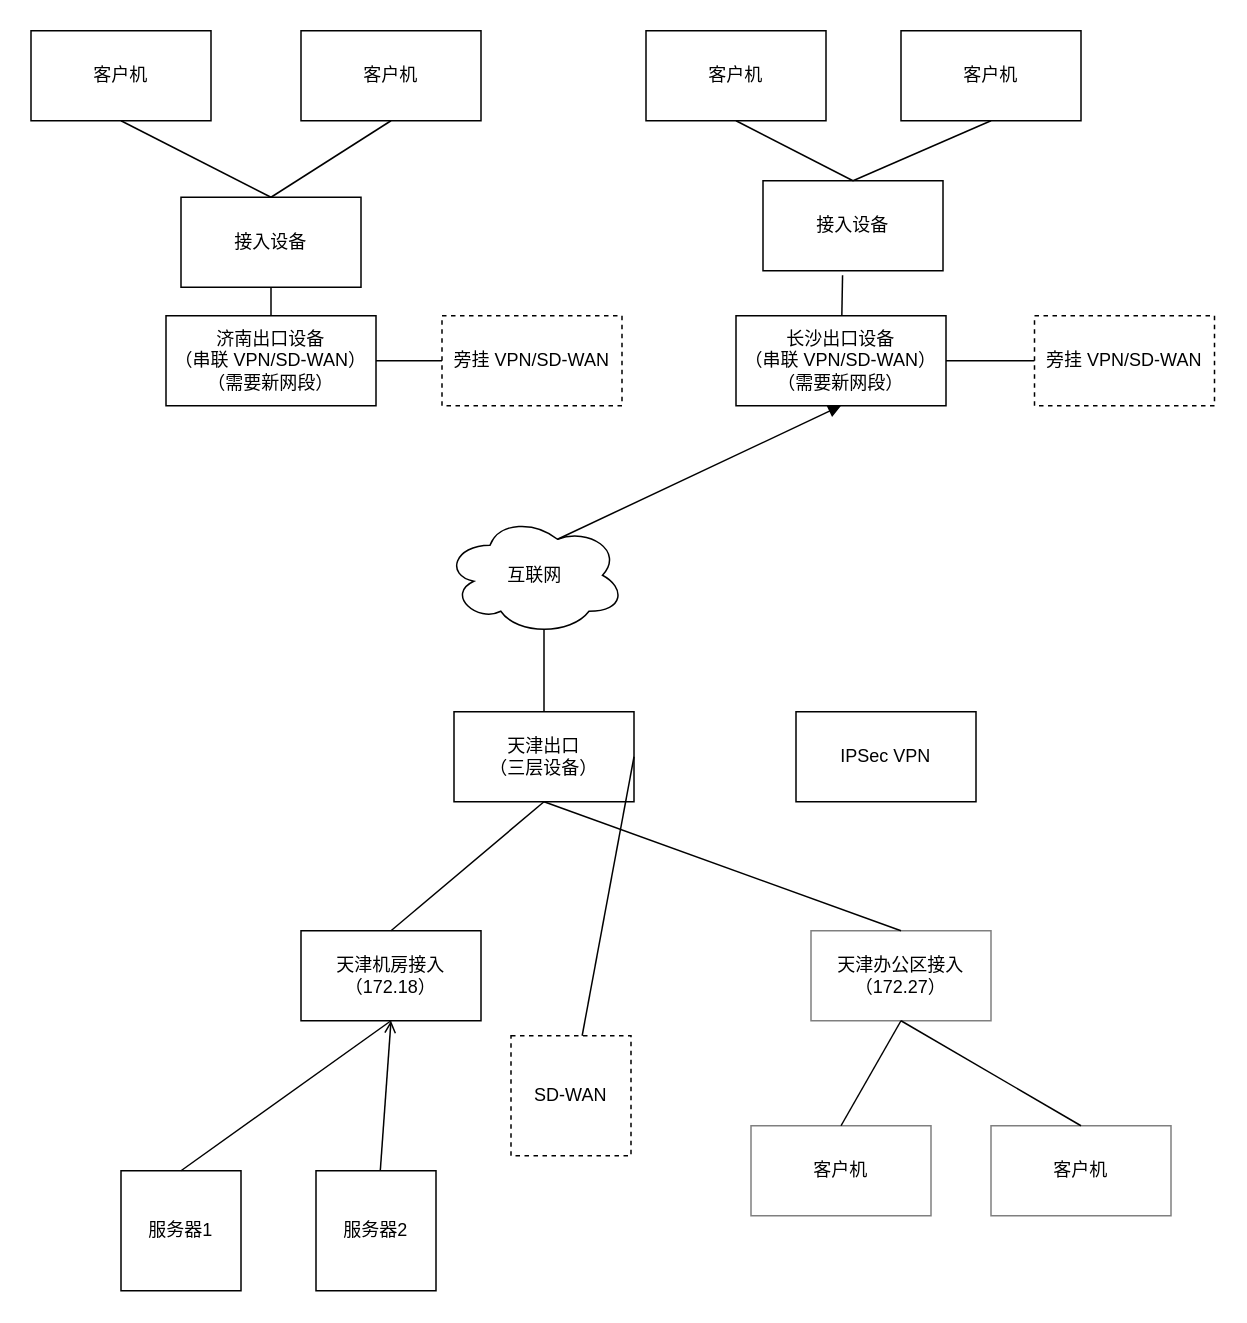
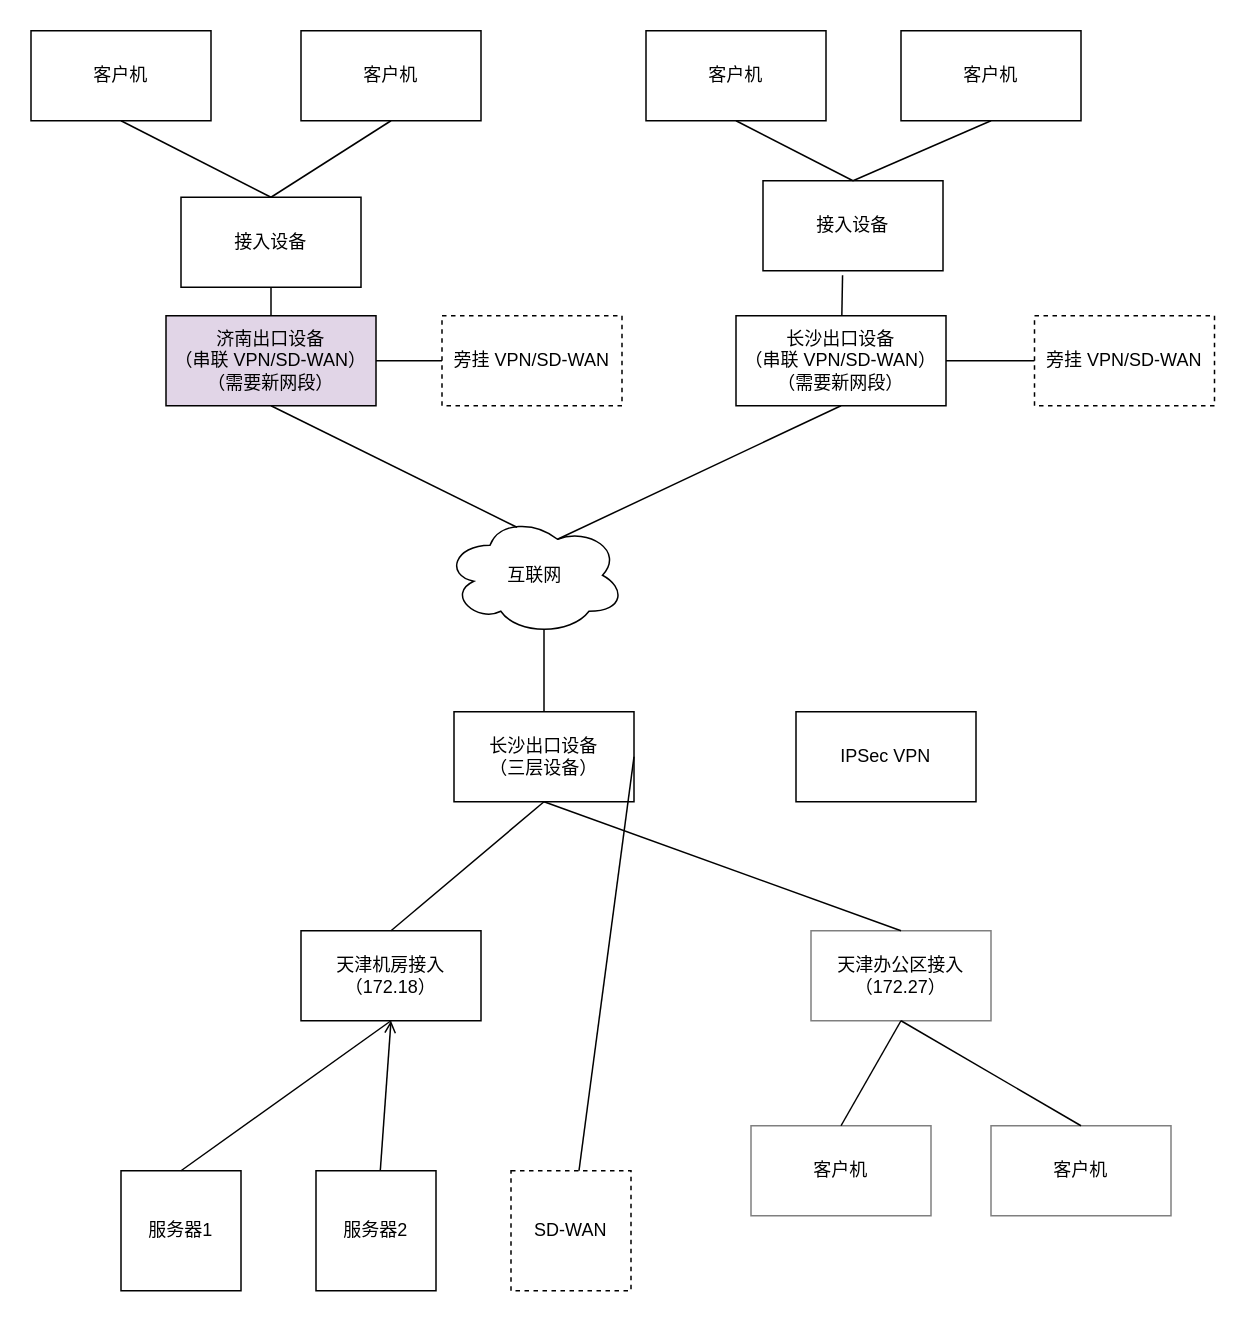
- <mxCell id="12" value="济南出口设备&lt;br&gt;（串联 VPN/SD-WAN）&lt;br&gt;（需要新网段）" style="rounded=0;whiteSpace=wrap;html=1;" vertex="1" parent="1"><mxGeometry x="110" y="210" width="140" height="60" as="geometry" /></mxCell>
+ <mxCell id="12" value="济南出口设备&lt;br&gt;（串联 VPN/SD-WAN）&lt;br&gt;（需要新网段）" style="rounded=0;whiteSpace=wrap;html=1;fillColor=#e1d5e7;" vertex="1" parent="1"><mxGeometry x="110" y="210" width="140" height="60" as="geometry" /></mxCell>
- <mxCell id="29" value="" style="endArrow=block;html=1;rounded=0;entryX=0.5;entryY=1;entryDx=0;entryDy=0;exitX=0.625;exitY=0.2;exitDx=0;exitDy=0;exitPerimeter=0;" edge="1" parent="1" source="14" target="13"><mxGeometry width="50" height="50" relative="1" as="geometry"><mxPoint x="380" y="440" as="sourcePoint" /><mxPoint x="430" y="390" as="targetPoint" /></mxGeometry></mxCell>
+ <mxCell id="29" value="" style="endArrow=none;html=1;rounded=0;entryX=0.5;entryY=1;entryDx=0;entryDy=0;exitX=0.625;exitY=0.2;exitDx=0;exitDy=0;exitPerimeter=0;" edge="1" parent="1" source="14" target="13"><mxGeometry width="50" height="50" relative="1" as="geometry"><mxPoint x="380" y="440" as="sourcePoint" /><mxPoint x="430" y="390" as="targetPoint" /></mxGeometry></mxCell>
+ <mxCell id="28" value="" style="endArrow=none;html=1;rounded=0;entryX=0.5;entryY=1;entryDx=0;entryDy=0;exitX=0.4;exitY=0.1;exitDx=0;exitDy=0;exitPerimeter=0;" edge="1" parent="1" source="14" target="12"><mxGeometry width="50" height="50" relative="1" as="geometry"><mxPoint x="380" y="440" as="sourcePoint" /><mxPoint x="430" y="390" as="targetPoint" /></mxGeometry></mxCell>
- <mxCell id="2" value="天津出口&lt;br&gt;（三层设备）" style="rounded=0;whiteSpace=wrap;html=1;" vertex="1" parent="1"><mxGeometry x="302" y="474" width="120" height="60" as="geometry" /></mxCell>
+ <mxCell id="2" value="长沙出口设备&lt;br&gt;（三层设备）" style="rounded=0;whiteSpace=wrap;html=1;" vertex="1" parent="1"><mxGeometry x="302" y="474" width="120" height="60" as="geometry" /></mxCell>
- <mxCell id="6" value="SD-WAN" style="whiteSpace=wrap;html=1;aspect=fixed;dashed=1;" vertex="1" parent="1"><mxGeometry x="340" y="690" width="80" height="80" as="geometry" /></mxCell>
+ <mxCell id="6" value="SD-WAN" style="whiteSpace=wrap;html=1;aspect=fixed;dashed=1;" vertex="1" parent="1"><mxGeometry x="340" y="780" width="80" height="80" as="geometry" /></mxCell>
